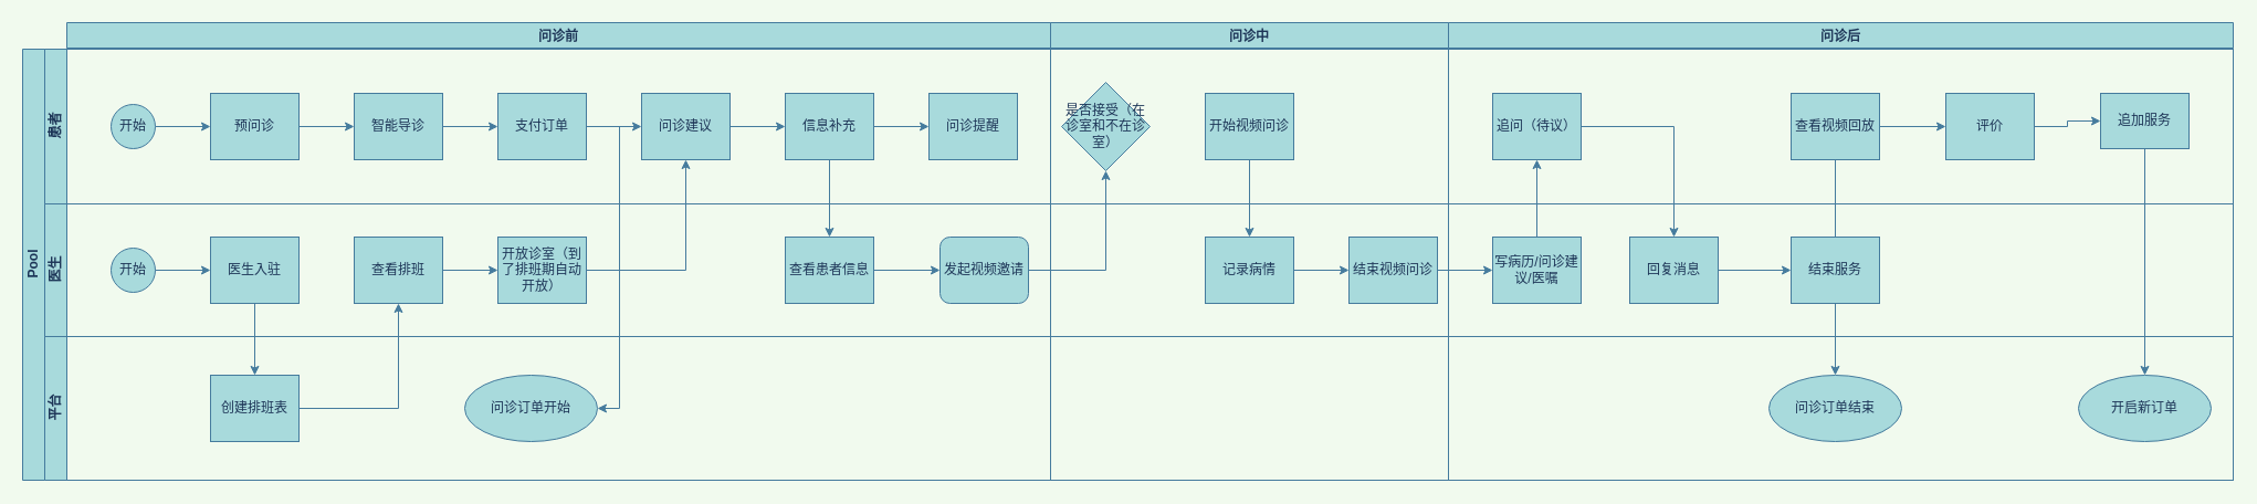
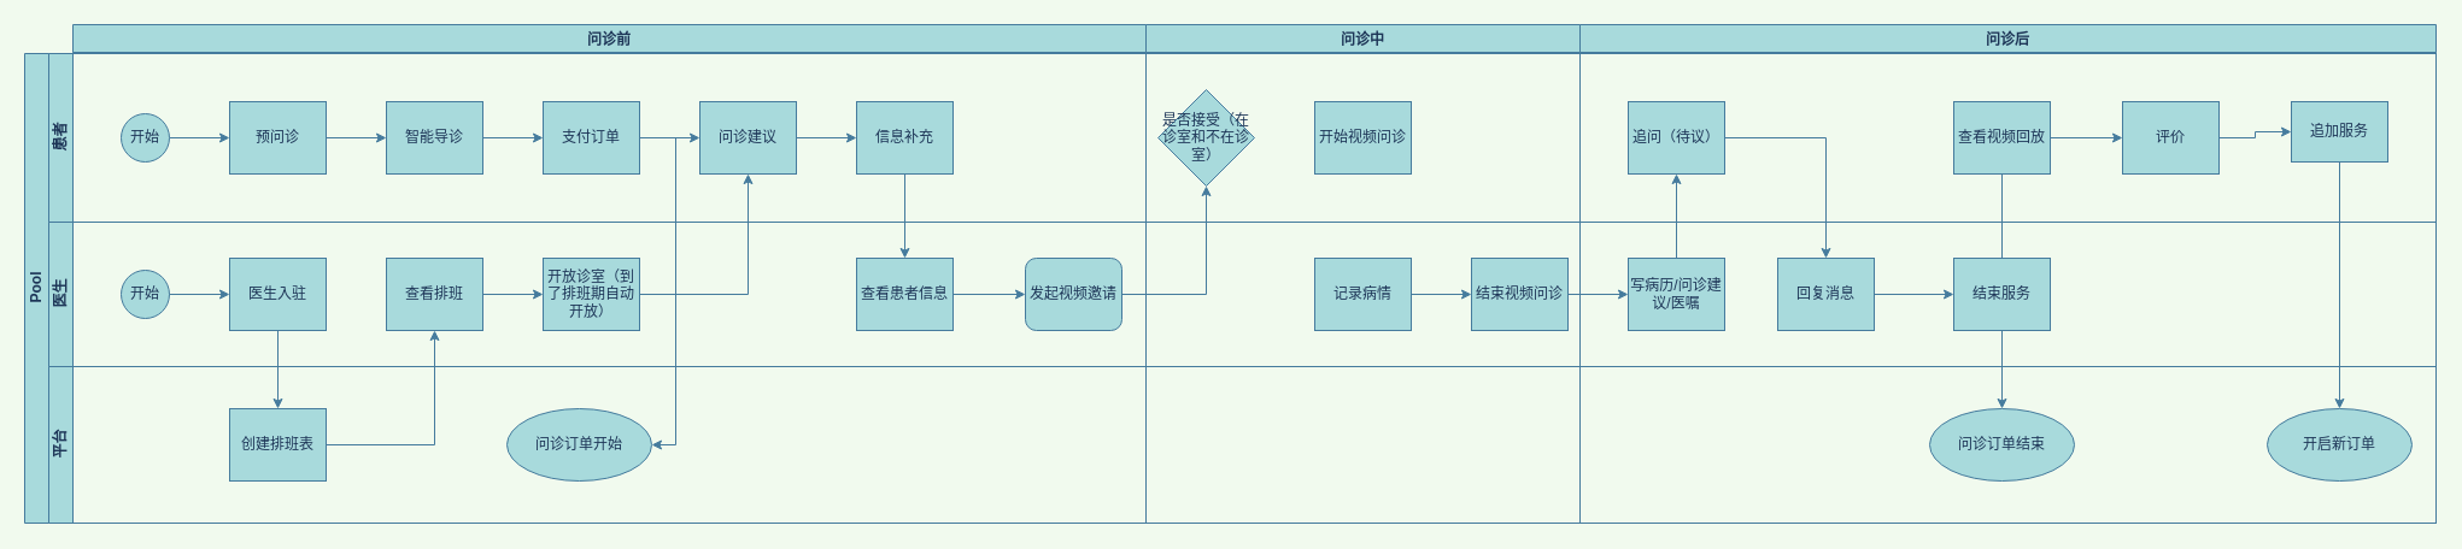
- <mxCell id="14" value="" style="edgeStyle=orthogonalEdgeStyle;rounded=0;orthogonalLoop=1;jettySize=auto;html=1;strokeColor=#457B9D;fontColor=#1D3557;labelBackgroundColor=#F1FAEE;" edge="1" parent="3" source="15" target="16"><mxGeometry relative="1" as="geometry" /></mxCell>
- <mxCell id="16" value="问诊提醒" style="rounded=0;whiteSpace=wrap;html=1;fontFamily=Helvetica;fontSize=12;fontColor=#1D3557;align=center;fillColor=#A8DADC;strokeColor=#457B9D;" vertex="1" parent="3"><mxGeometry x="800" y="40" width="80" height="60" as="geometry" /></mxCell>
- <mxCell id="53" value="" style="edgeStyle=orthogonalEdgeStyle;rounded=0;orthogonalLoop=1;jettySize=auto;html=1;strokeColor=#457B9D;fontColor=#1D3557;labelBackgroundColor=#F1FAEE;" edge="1" parent="2" source="18" target="35"><mxGeometry relative="1" as="geometry" /></mxCell>
